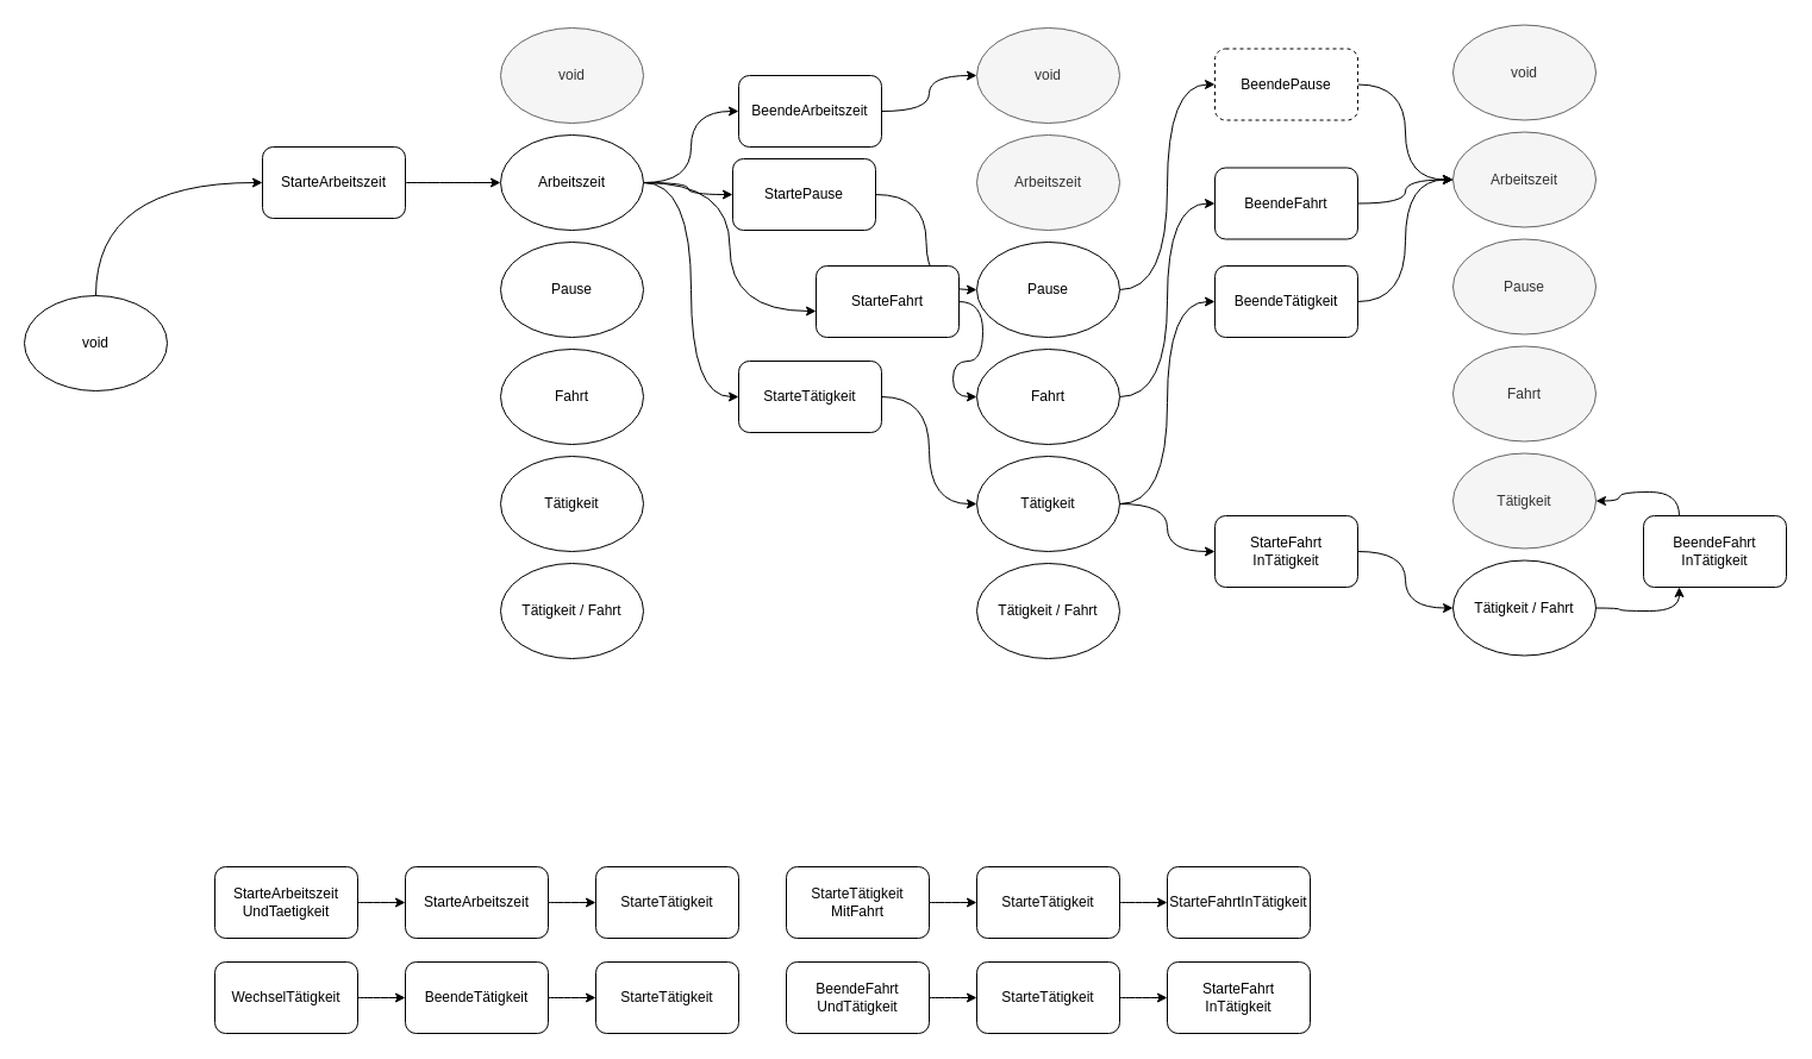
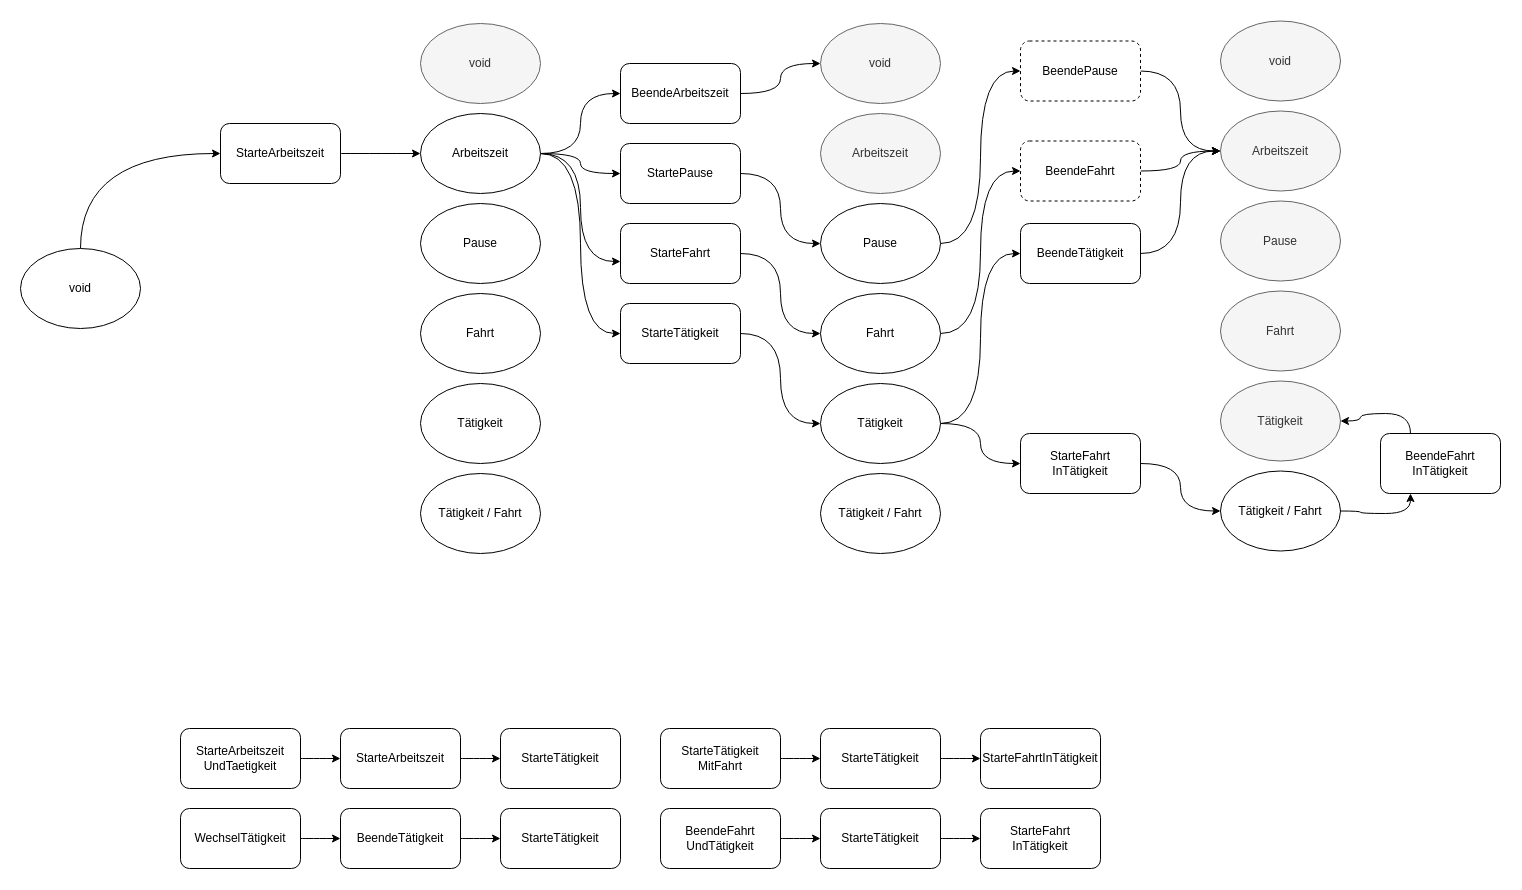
- <mxCell id="29" value="StartePause" style="rounded=1;whiteSpace=wrap;html=1;" vertex="1" parent="1"><mxGeometry x="615" y="133" width="120" height="60" as="geometry" /></mxCell>
+ <mxCell id="29" value="StartePause" style="rounded=1;whiteSpace=wrap;html=1;" vertex="1" parent="1"><mxGeometry x="620" y="143" width="120" height="60" as="geometry" /></mxCell>
- <mxCell id="44" value="BeendeFahrt" style="rounded=1;whiteSpace=wrap;html=1;" vertex="1" parent="1"><mxGeometry x="1020" y="140.5" width="120" height="60" as="geometry" /></mxCell>
+ <mxCell id="44" value="BeendeFahrt" style="rounded=1;whiteSpace=wrap;html=1;dashed=1;" vertex="1" parent="1"><mxGeometry x="1020" y="140.5" width="120" height="60" as="geometry" /></mxCell>
- <mxCell id="31" value="StarteFahrt" style="rounded=1;whiteSpace=wrap;html=1;" vertex="1" parent="1"><mxGeometry x="685" y="223" width="120" height="60" as="geometry" /></mxCell>
+ <mxCell id="31" value="StarteFahrt" style="rounded=1;whiteSpace=wrap;html=1;" vertex="1" parent="1"><mxGeometry x="620" y="223" width="120" height="60" as="geometry" /></mxCell>
